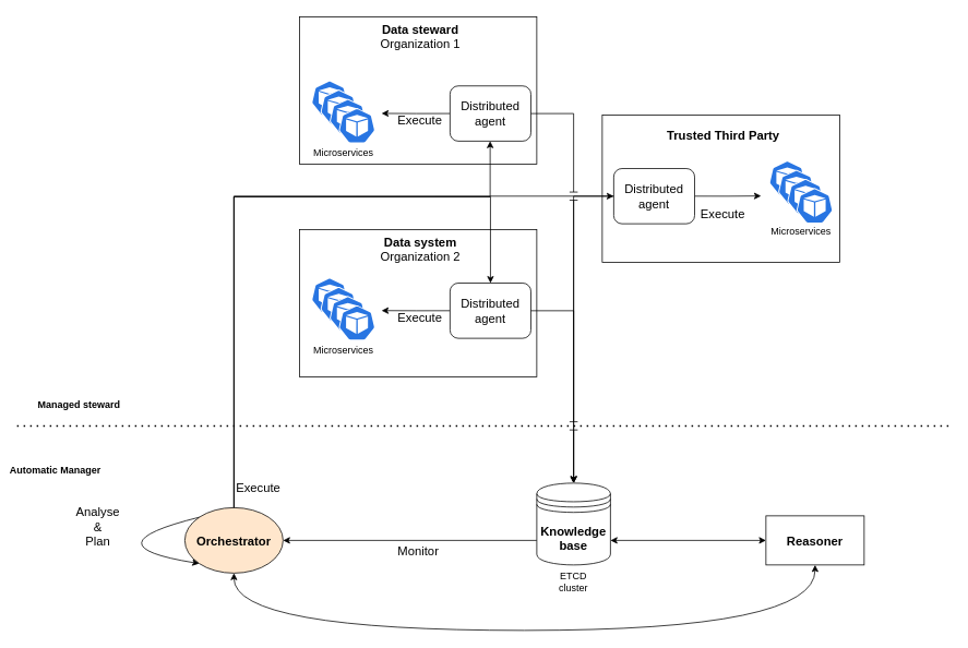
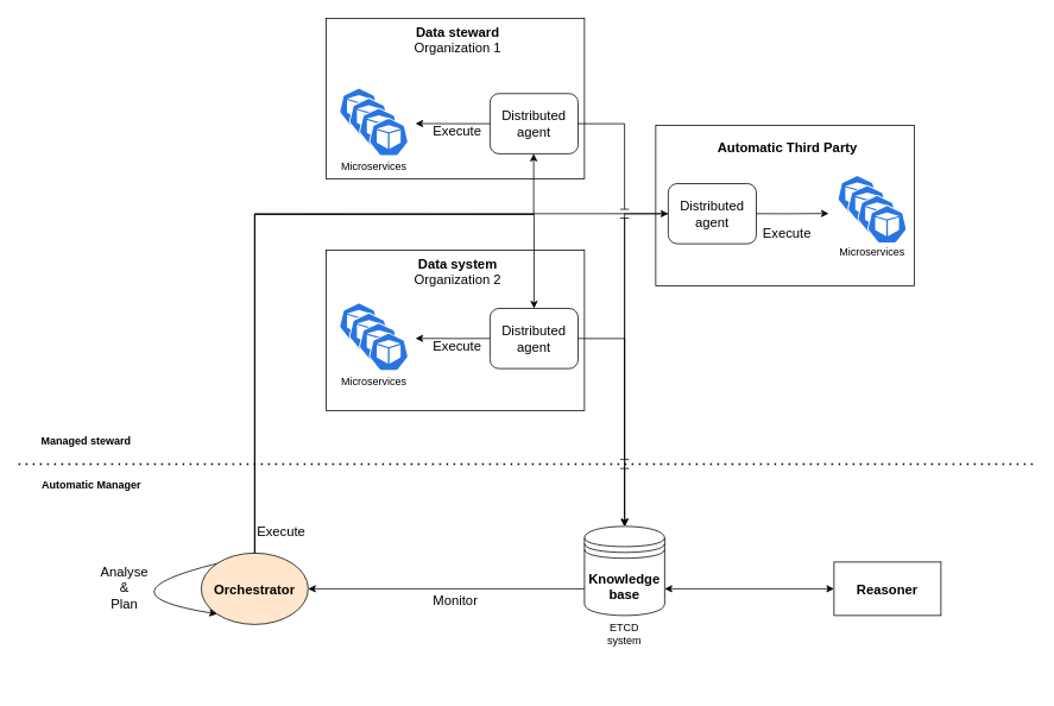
- <mxCell id="39" value="&lt;font style=&quot;font-size: 15px;&quot;&gt;&lt;b&gt;Trusted Third Party&lt;/b&gt;&lt;br&gt;&lt;/font&gt;" style="text;html=1;strokeColor=none;fillColor=none;align=center;verticalAlign=middle;whiteSpace=wrap;rounded=0;" parent="35" vertex="1"><mxGeometry x="5.58" y="6.75" width="284.42" height="33.75" as="geometry" /></mxCell>
+ <mxCell id="39" value="&lt;font style=&quot;font-size: 15px;&quot;&gt;&lt;b&gt;Automatic Third Party&lt;/b&gt;&lt;br&gt;&lt;/font&gt;" style="text;html=1;strokeColor=none;fillColor=none;align=center;verticalAlign=middle;whiteSpace=wrap;rounded=0;" parent="35" vertex="1"><mxGeometry x="5.58" y="6.75" width="284.42" height="33.75" as="geometry" /></mxCell>
- <mxCell id="49" value="&lt;b&gt;Automatic Manager&lt;/b&gt;" style="text;html=1;strokeColor=none;fillColor=none;align=center;verticalAlign=middle;whiteSpace=wrap;rounded=0;" parent="1" vertex="1"><mxGeometry x="7" y="559" width="120" height="30" as="geometry" /></mxCell>
+ <mxCell id="49" value="&lt;b&gt;Automatic Manager&lt;/b&gt;" style="text;html=1;strokeColor=none;fillColor=none;align=center;verticalAlign=middle;whiteSpace=wrap;rounded=0;" parent="1" vertex="1"><mxGeometry x="42" y="529" width="120" height="30" as="geometry" /></mxCell>
- <mxCell id="34" value="&lt;font style=&quot;font-size: 15px;&quot;&gt;Analyse&lt;br&gt;&amp;amp;&lt;br&gt;Plan&lt;br&gt;&lt;/font&gt;" style="text;html=1;strokeColor=none;fillColor=none;align=center;verticalAlign=middle;whiteSpace=wrap;rounded=0;" parent="1" vertex="1"><mxGeometry x="89" y="611.5" width="60" height="63" as="geometry" /></mxCell>
+ <mxCell id="34" value="&lt;font style=&quot;font-size: 15px;&quot;&gt;Analyse&lt;br&gt;&amp;amp;&lt;br&gt;Plan&lt;br&gt;&lt;/font&gt;" style="text;html=1;strokeColor=none;fillColor=none;align=center;verticalAlign=middle;whiteSpace=wrap;rounded=0;" parent="1" vertex="1"><mxGeometry x="109" y="626.5" width="60" height="63" as="geometry" /></mxCell>
- <mxCell id="8" value="ETCD cluster" style="text;html=1;strokeColor=none;fillColor=none;align=center;verticalAlign=middle;whiteSpace=wrap;rounded=0;" parent="6" vertex="1"><mxGeometry x="15" y="106" width="60" height="30" as="geometry" /></mxCell>
+ <mxCell id="8" value="ETCD system" style="text;html=1;strokeColor=none;fillColor=none;align=center;verticalAlign=middle;whiteSpace=wrap;rounded=0;" parent="6" vertex="1"><mxGeometry x="15" y="106" width="60" height="30" as="geometry" /></mxCell>
- <mxCell id="4" style="edgeStyle=orthogonalEdgeStyle;rounded=0;orthogonalLoop=1;jettySize=auto;html=1;entryX=0.5;entryY=1;entryDx=0;entryDy=0;curved=1;startArrow=classic;startFill=1;" parent="1" source="5" target="58" edge="1"><mxGeometry relative="1" as="geometry"><Array as="points"><mxPoint x="285" y="770" /><mxPoint x="995" y="770" /></Array></mxGeometry></mxCell>
